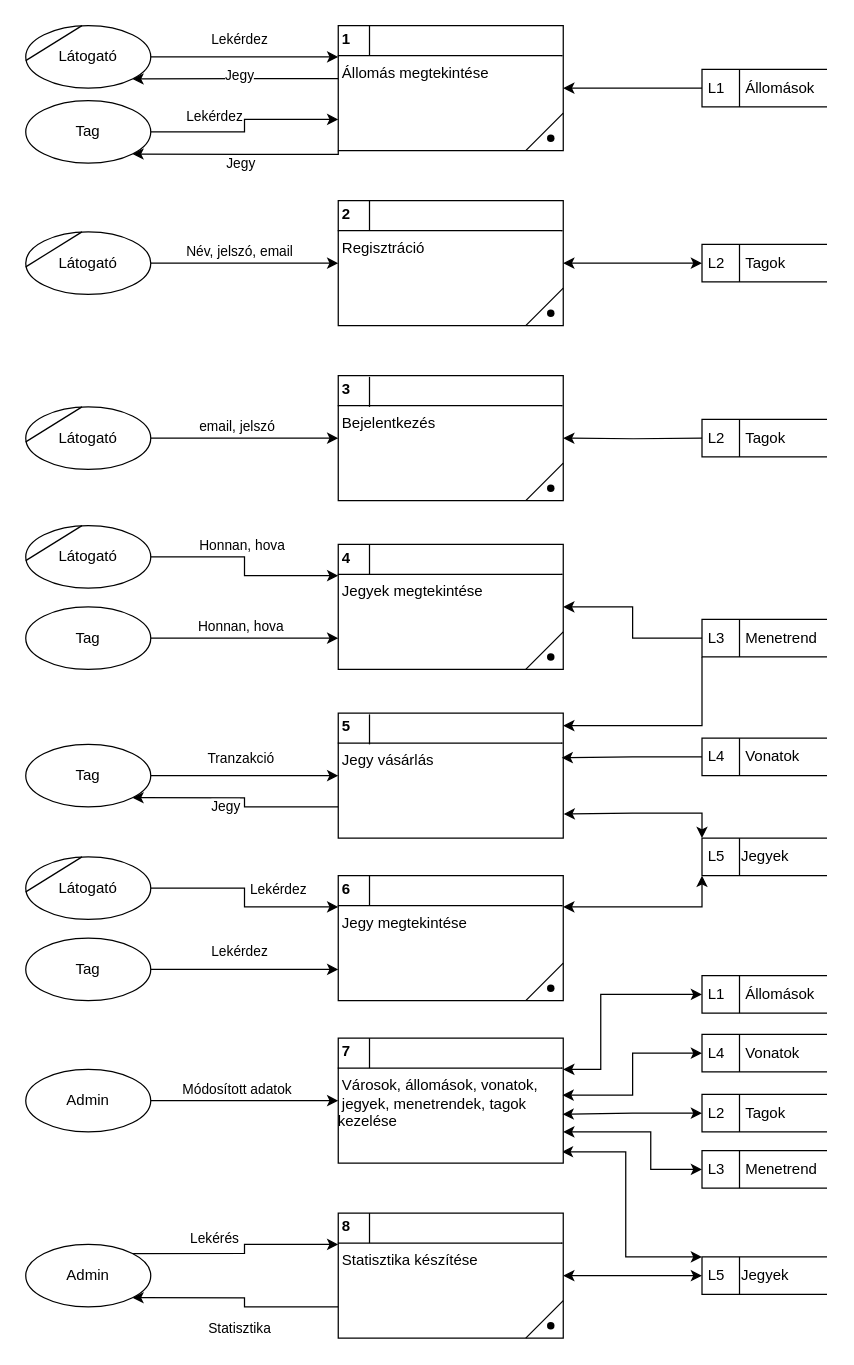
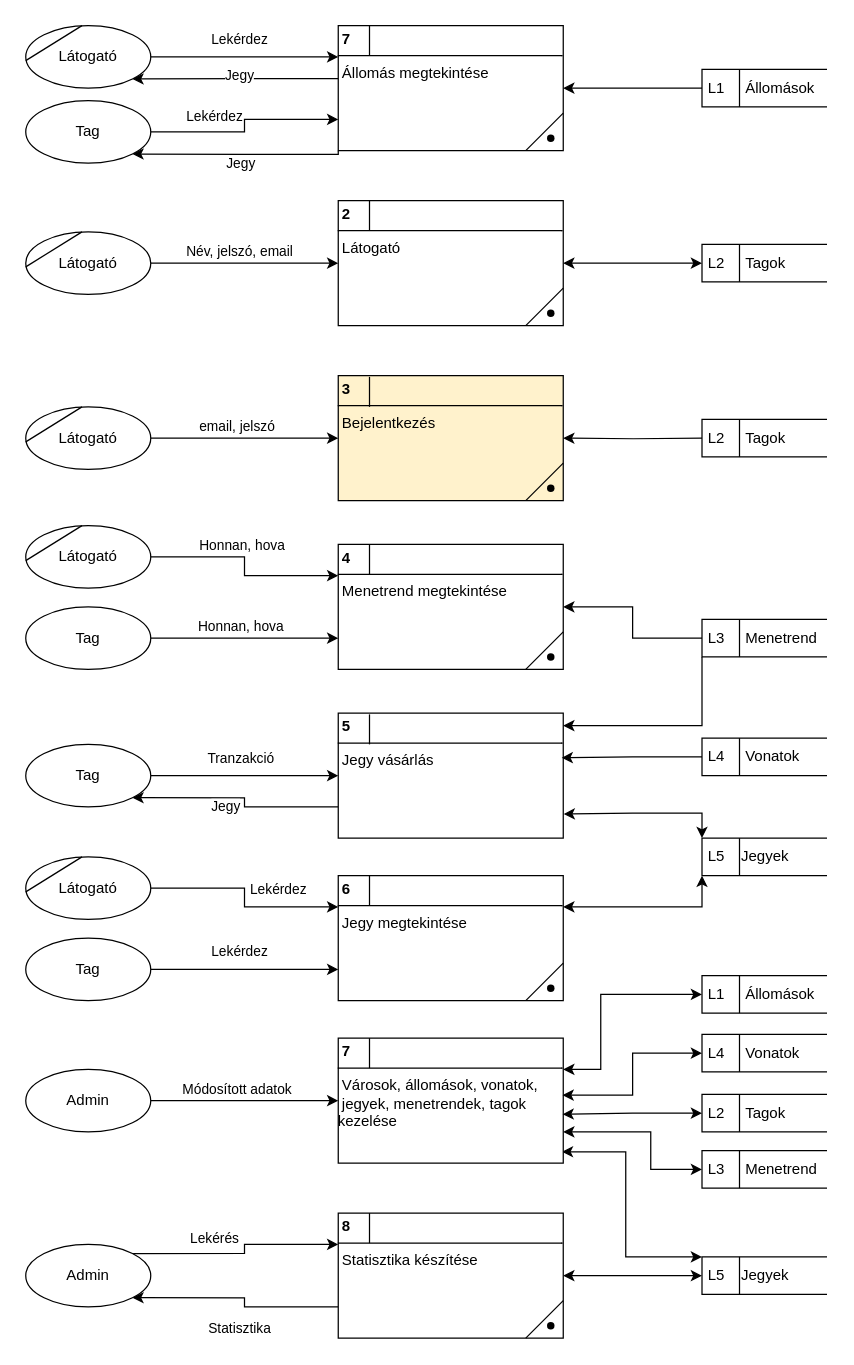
- <mxCell id="41" value="&lt;p style=&quot;margin: 4px 0px 0px;&quot;&gt;&lt;b&gt;&amp;nbsp;1&lt;/b&gt;&lt;/p&gt;&lt;hr size=&quot;1&quot; style=&quot;border-style:solid;&quot;&gt;&lt;div style=&quot;height:2px;&quot;&gt;&amp;nbsp;Állomás megtekintése&lt;/div&gt;" style="verticalAlign=top;align=left;overflow=fill;html=1;whiteSpace=wrap;" vertex="1" parent="1"><mxGeometry x="270" y="20" width="180" height="100" as="geometry" /></mxCell>
+ <mxCell id="41" value="&lt;p style=&quot;margin: 4px 0px 0px;&quot;&gt;&lt;b&gt;&amp;nbsp;7&lt;/b&gt;&lt;/p&gt;&lt;hr size=&quot;1&quot; style=&quot;border-style:solid;&quot;&gt;&lt;div style=&quot;height:2px;&quot;&gt;&amp;nbsp;Állomás megtekintése&lt;/div&gt;" style="verticalAlign=top;align=left;overflow=fill;html=1;whiteSpace=wrap;" vertex="1" parent="1"><mxGeometry x="270" y="20" width="180" height="100" as="geometry" /></mxCell>
- <mxCell id="4" value="&lt;p style=&quot;margin: 4px 0px 0px;&quot;&gt;&lt;b&gt;&amp;nbsp;2&lt;/b&gt;&lt;/p&gt;&lt;hr size=&quot;1&quot; style=&quot;border-style:solid;&quot;&gt;&lt;div style=&quot;height:2px;&quot;&gt;&amp;nbsp;Regisztráció&lt;/div&gt;" style="verticalAlign=top;align=left;overflow=fill;html=1;whiteSpace=wrap;" vertex="1" parent="1"><mxGeometry x="270" y="160" width="180" height="100" as="geometry" /></mxCell>
+ <mxCell id="4" value="&lt;p style=&quot;margin: 4px 0px 0px;&quot;&gt;&lt;b&gt;&amp;nbsp;2&lt;/b&gt;&lt;/p&gt;&lt;hr size=&quot;1&quot; style=&quot;border-style:solid;&quot;&gt;&lt;div style=&quot;height:2px;&quot;&gt;&amp;nbsp;Látogató&lt;/div&gt;" style="verticalAlign=top;align=left;overflow=fill;html=1;whiteSpace=wrap;" vertex="1" parent="1"><mxGeometry x="270" y="160" width="180" height="100" as="geometry" /></mxCell>
- <mxCell id="5" value="&lt;p style=&quot;margin: 4px 0px 0px;&quot;&gt;&lt;b&gt;&amp;nbsp;3&lt;/b&gt;&lt;/p&gt;&lt;hr size=&quot;1&quot; style=&quot;border-style:solid;&quot;&gt;&lt;div style=&quot;height:2px;&quot;&gt;&amp;nbsp;Bejelentkezés&lt;/div&gt;" style="verticalAlign=top;align=left;overflow=fill;html=1;whiteSpace=wrap;" vertex="1" parent="1"><mxGeometry x="270" y="300" width="180" height="100" as="geometry" /></mxCell>
+ <mxCell id="5" value="&lt;p style=&quot;margin: 4px 0px 0px;&quot;&gt;&lt;b&gt;&amp;nbsp;3&lt;/b&gt;&lt;/p&gt;&lt;hr size=&quot;1&quot; style=&quot;border-style:solid;&quot;&gt;&lt;div style=&quot;height:2px;&quot;&gt;&amp;nbsp;Bejelentkezés&lt;/div&gt;" style="verticalAlign=top;align=left;overflow=fill;html=1;whiteSpace=wrap;fillColor=#fff2cc;" vertex="1" parent="1"><mxGeometry x="270" y="300" width="180" height="100" as="geometry" /></mxCell>
- <mxCell id="2" value="&lt;p style=&quot;margin: 4px 0px 0px;&quot;&gt;&lt;b&gt;&amp;nbsp;4&lt;/b&gt;&lt;/p&gt;&lt;hr size=&quot;1&quot; style=&quot;border-style:solid;&quot;&gt;&lt;div style=&quot;height:2px;&quot;&gt;&amp;nbsp;Jegyek megtekintése&lt;/div&gt;" style="verticalAlign=top;align=left;overflow=fill;html=1;whiteSpace=wrap;" vertex="1" parent="1"><mxGeometry x="270" y="435" width="180" height="100" as="geometry" /></mxCell>
+ <mxCell id="2" value="&lt;p style=&quot;margin: 4px 0px 0px;&quot;&gt;&lt;b&gt;&amp;nbsp;4&lt;/b&gt;&lt;/p&gt;&lt;hr size=&quot;1&quot; style=&quot;border-style:solid;&quot;&gt;&lt;div style=&quot;height:2px;&quot;&gt;&amp;nbsp;Menetrend megtekintése&lt;/div&gt;" style="verticalAlign=top;align=left;overflow=fill;html=1;whiteSpace=wrap;" vertex="1" parent="1"><mxGeometry x="270" y="435" width="180" height="100" as="geometry" /></mxCell>
